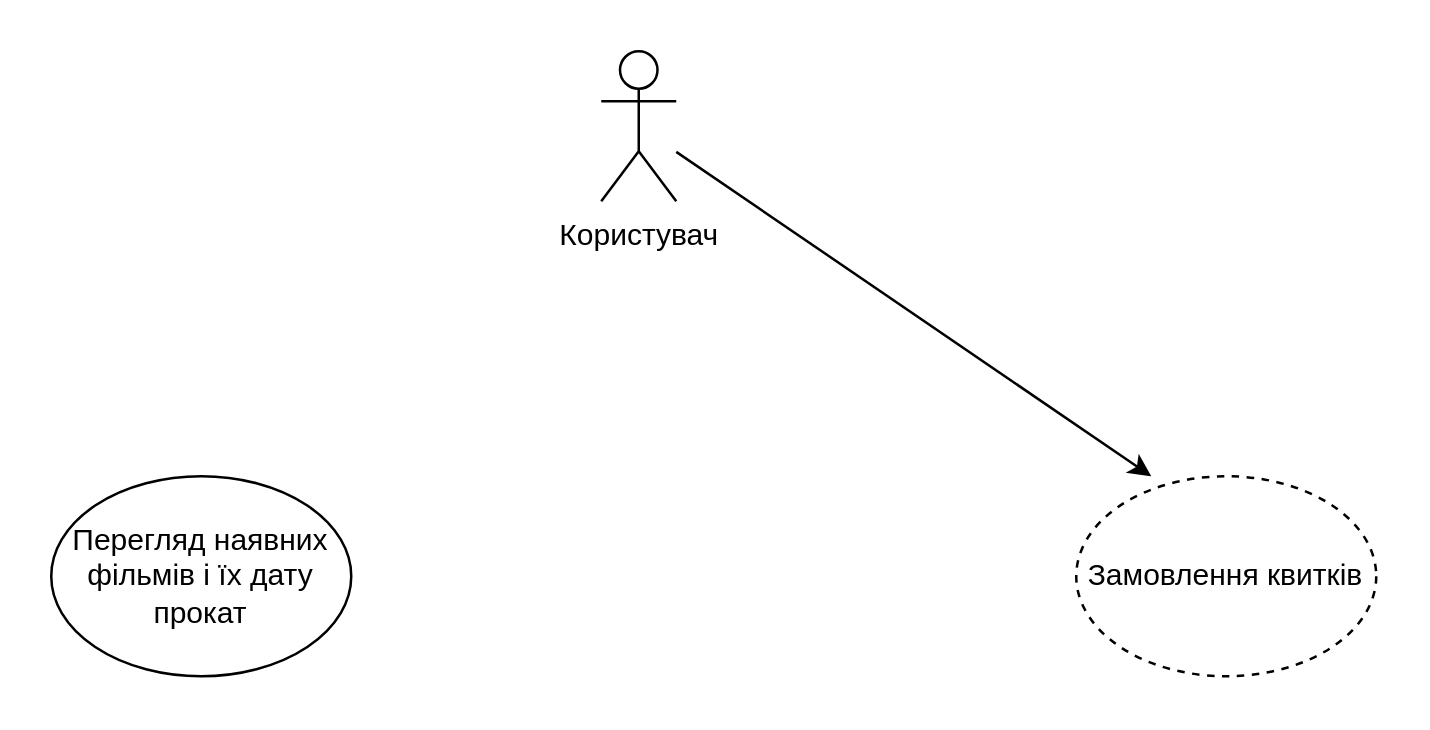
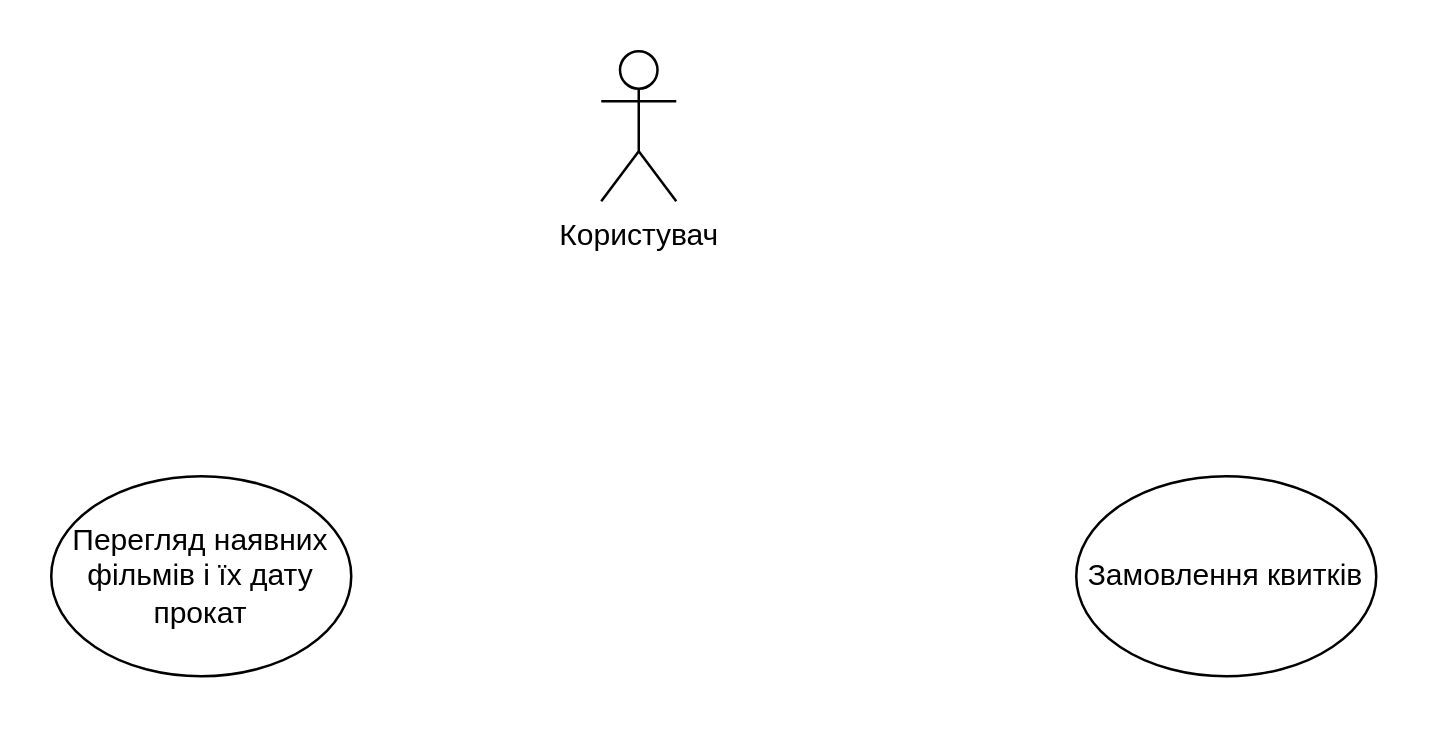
- <mxCell id="4" value="" style="endArrow=classic;html=1;rounded=0;entryX=0.25;entryY=0;entryDx=0;entryDy=0;entryPerimeter=0;" edge="1" parent="1" source="2" target="5"><mxGeometry width="50" height="50" relative="1" as="geometry"><mxPoint x="270" y="350" as="sourcePoint" /><mxPoint x="410" y="170" as="targetPoint" /></mxGeometry></mxCell>
- <mxCell id="5" value="Замовлення квитків" style="ellipse;whiteSpace=wrap;html=1;dashed=1;" vertex="1" parent="1"><mxGeometry x="430" y="190" width="120" height="80" as="geometry" /></mxCell>
+ <mxCell id="5" value="Замовлення квитків" style="ellipse;whiteSpace=wrap;html=1;" vertex="1" parent="1"><mxGeometry x="430" y="190" width="120" height="80" as="geometry" /></mxCell>
